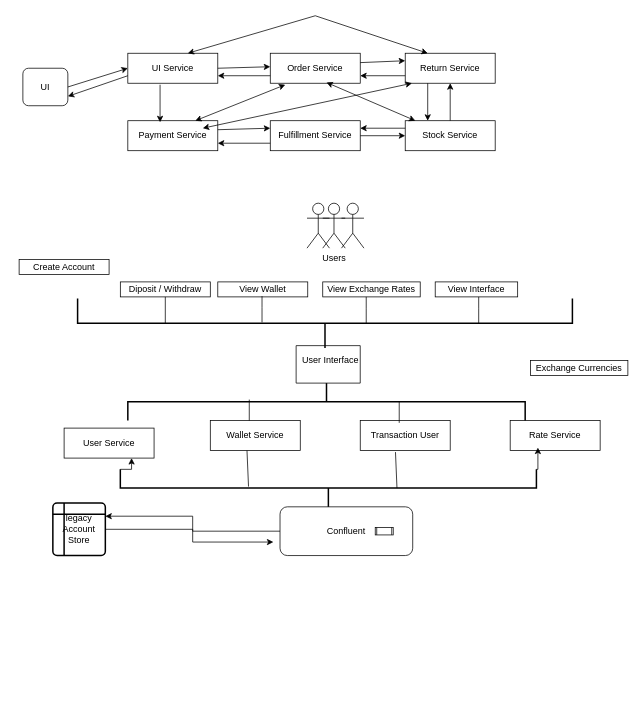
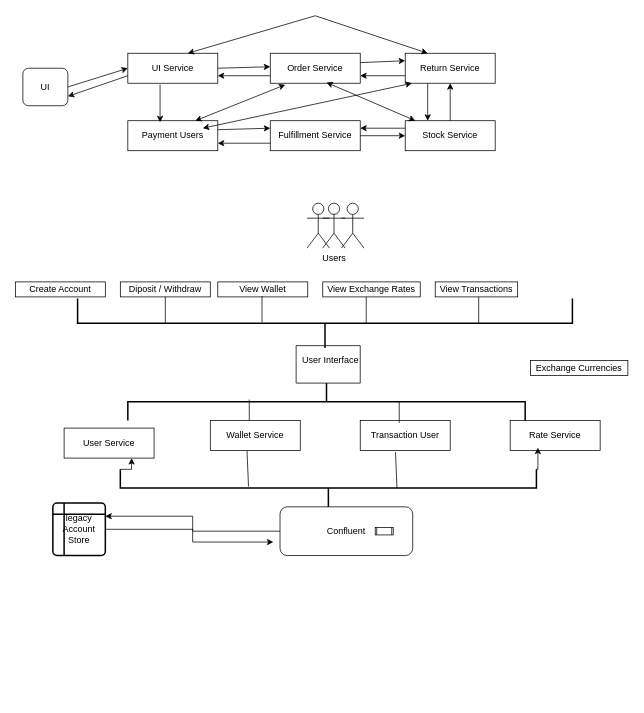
- <mxCell id="6" value="Payment Service" style="rounded=0;whiteSpace=wrap;html=1;" vertex="1" parent="1"><mxGeometry x="170" y="160" width="120" height="40" as="geometry" /></mxCell>
+ <mxCell id="6" value="Payment Users" style="rounded=0;whiteSpace=wrap;html=1;" vertex="1" parent="1"><mxGeometry x="170" y="160" width="120" height="40" as="geometry" /></mxCell>
- <mxCell id="26" value="Create Account" style="rounded=0;whiteSpace=wrap;html=1;" vertex="1" parent="1"><mxGeometry x="25" y="345" width="120" height="20" as="geometry" /></mxCell>
+ <mxCell id="26" value="Create Account" style="rounded=0;whiteSpace=wrap;html=1;" vertex="1" parent="1"><mxGeometry x="20" y="375" width="120" height="20" as="geometry" /></mxCell>
- <mxCell id="30" value="View Interface" style="rounded=0;whiteSpace=wrap;html=1;" vertex="1" parent="1"><mxGeometry x="580" y="375" width="110" height="20" as="geometry" /></mxCell>
+ <mxCell id="30" value="View Transactions" style="rounded=0;whiteSpace=wrap;html=1;" vertex="1" parent="1"><mxGeometry x="580" y="375" width="110" height="20" as="geometry" /></mxCell>
